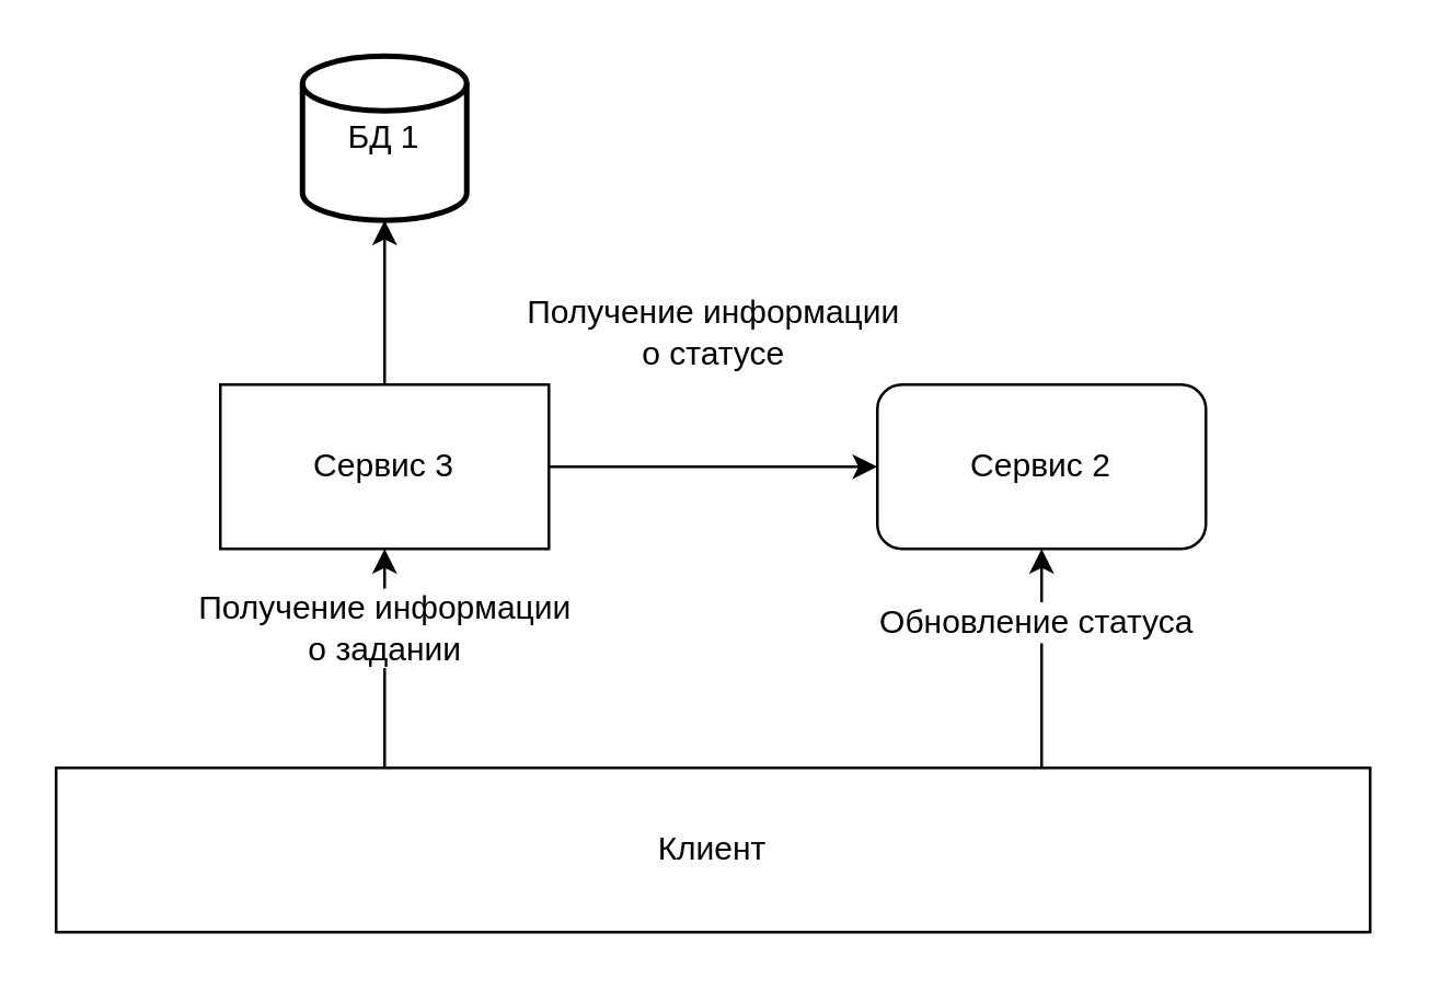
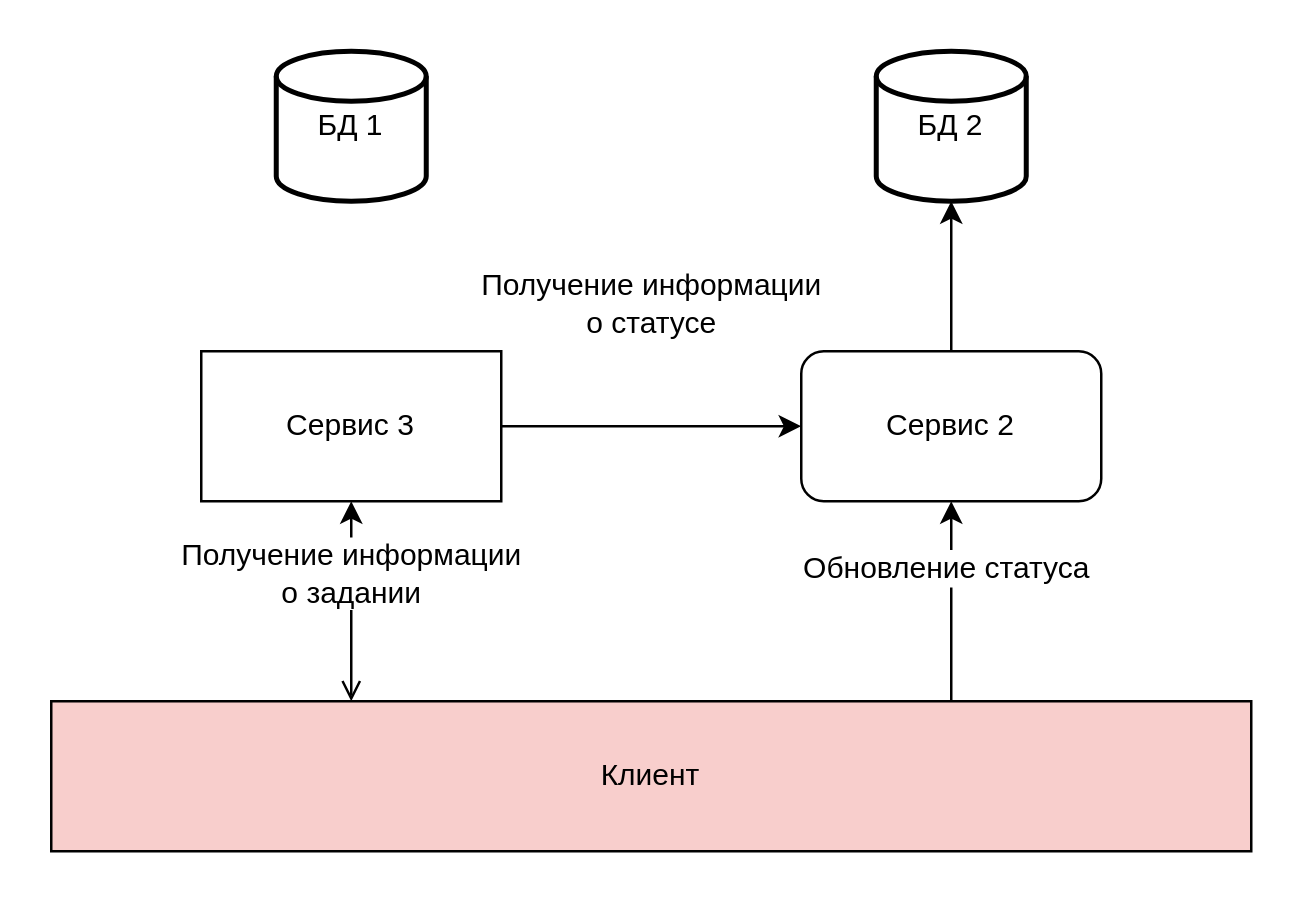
+ <mxCell id="10" value="БД 2" style="strokeWidth=2;html=1;shape=mxgraph.flowchart.database;whiteSpace=wrap;" vertex="1" parent="1"><mxGeometry x="350" y="20" width="60" height="60" as="geometry" /></mxCell>
- <mxCell id="7" style="edgeStyle=orthogonalEdgeStyle;rounded=0;orthogonalLoop=1;jettySize=auto;html=1;startArrow=classic;startFill=1;endArrow=none;endFill=0;" edge="1" parent="1" source="8" target="6"><mxGeometry relative="1" as="geometry" /></mxCell>
+ <mxCell id="9" style="edgeStyle=orthogonalEdgeStyle;rounded=0;orthogonalLoop=1;jettySize=auto;html=1;entryX=0.5;entryY=0;entryDx=0;entryDy=0;endArrow=none;endFill=0;startArrow=classic;startFill=1;" edge="1" parent="1" source="10" target="14"><mxGeometry relative="1" as="geometry"><mxPoint x="380" y="140" as="targetPoint" /></mxGeometry></mxCell>
- <mxCell id="4" style="edgeStyle=orthogonalEdgeStyle;rounded=0;orthogonalLoop=1;jettySize=auto;html=1;entryX=0.25;entryY=0;entryDx=0;entryDy=0;startArrow=classic;startFill=1;endArrow=none;endFill=0;" edge="1" parent="1" source="6" target="11"><mxGeometry relative="1" as="geometry" /></mxCell>
+ <mxCell id="4" style="edgeStyle=orthogonalEdgeStyle;rounded=0;orthogonalLoop=1;jettySize=auto;html=1;entryX=0.25;entryY=0;entryDx=0;entryDy=0;startArrow=classic;startFill=1;endArrow=open;endFill=0;" edge="1" parent="1" source="6" target="11"><mxGeometry relative="1" as="geometry" /></mxCell>
- <mxCell id="11" value="Клиент" style="rounded=0;whiteSpace=wrap;html=1;" vertex="1" parent="1"><mxGeometry x="20" y="280" width="480" height="60" as="geometry" /></mxCell>
+ <mxCell id="11" value="Клиент" style="rounded=0;whiteSpace=wrap;html=1;fillColor=#f8cecc;" vertex="1" parent="1"><mxGeometry x="20" y="280" width="480" height="60" as="geometry" /></mxCell>
